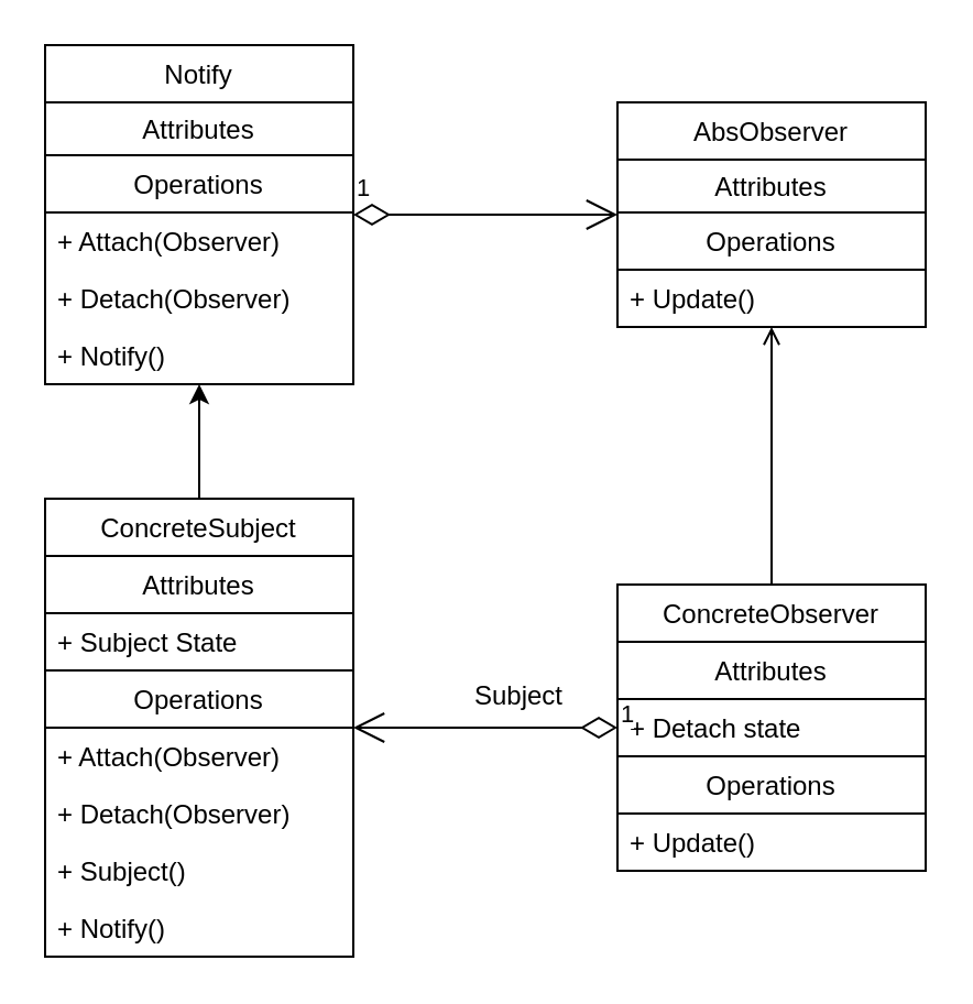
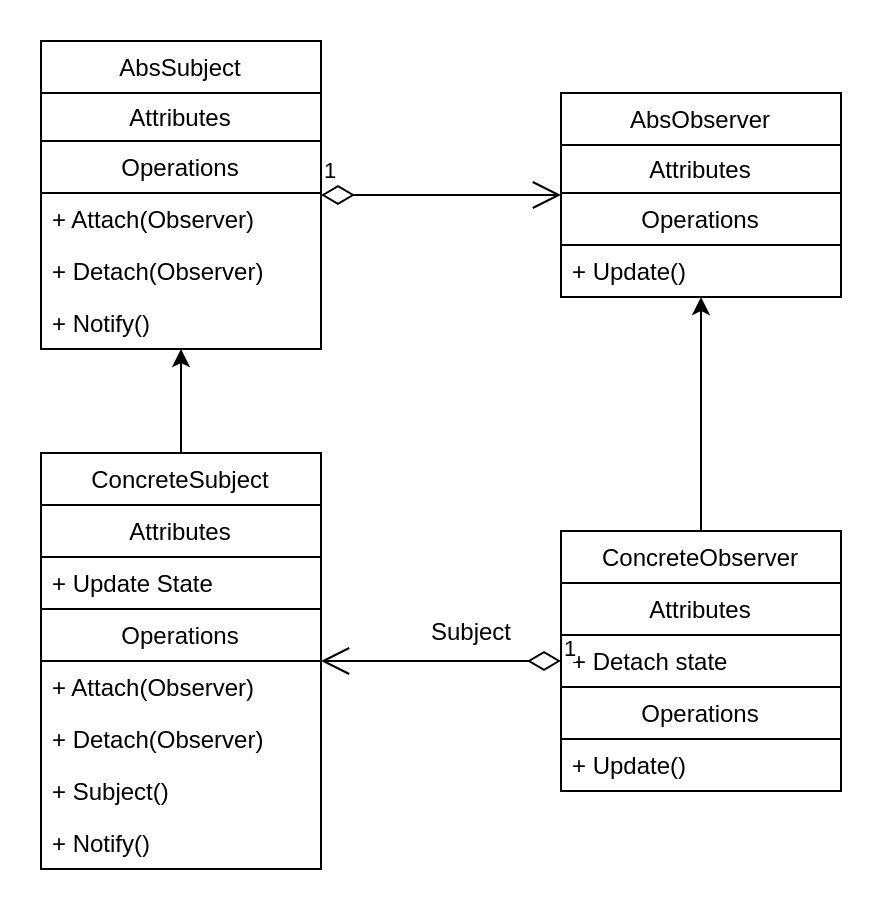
- <mxCell id="2" value="Notify" style="swimlane;fontStyle=0;childLayout=stackLayout;horizontal=1;startSize=26;fillColor=none;horizontalStack=0;resizeParent=1;resizeParentMax=0;resizeLast=0;collapsible=1;marginBottom=0;" vertex="1" parent="1"><mxGeometry x="20" y="20" width="140" height="154" as="geometry" /></mxCell>
+ <mxCell id="2" value="AbsSubject" style="swimlane;fontStyle=0;childLayout=stackLayout;horizontal=1;startSize=26;fillColor=none;horizontalStack=0;resizeParent=1;resizeParentMax=0;resizeLast=0;collapsible=1;marginBottom=0;" vertex="1" parent="1"><mxGeometry x="20" y="20" width="140" height="154" as="geometry" /></mxCell>
- <mxCell id="12" style="edgeStyle=orthogonalEdgeStyle;rounded=0;orthogonalLoop=1;jettySize=auto;html=1;endArrow=open;" edge="1" parent="1" source="13" target="8"><mxGeometry relative="1" as="geometry" /></mxCell>
+ <mxCell id="12" style="edgeStyle=orthogonalEdgeStyle;rounded=0;orthogonalLoop=1;jettySize=auto;html=1;" edge="1" parent="1" source="13" target="8"><mxGeometry relative="1" as="geometry" /></mxCell>
- <mxCell id="21" value="+ Subject State" style="text;strokeColor=none;fillColor=none;align=left;verticalAlign=top;spacingLeft=4;spacingRight=4;overflow=hidden;rotatable=0;points=[[0,0.5],[1,0.5]];portConstraint=eastwest;" vertex="1" parent="20"><mxGeometry y="26" width="140" height="26" as="geometry" /></mxCell>
+ <mxCell id="21" value="+ Update State" style="text;strokeColor=none;fillColor=none;align=left;verticalAlign=top;spacingLeft=4;spacingRight=4;overflow=hidden;rotatable=0;points=[[0,0.5],[1,0.5]];portConstraint=eastwest;" vertex="1" parent="20"><mxGeometry y="26" width="140" height="26" as="geometry" /></mxCell>
